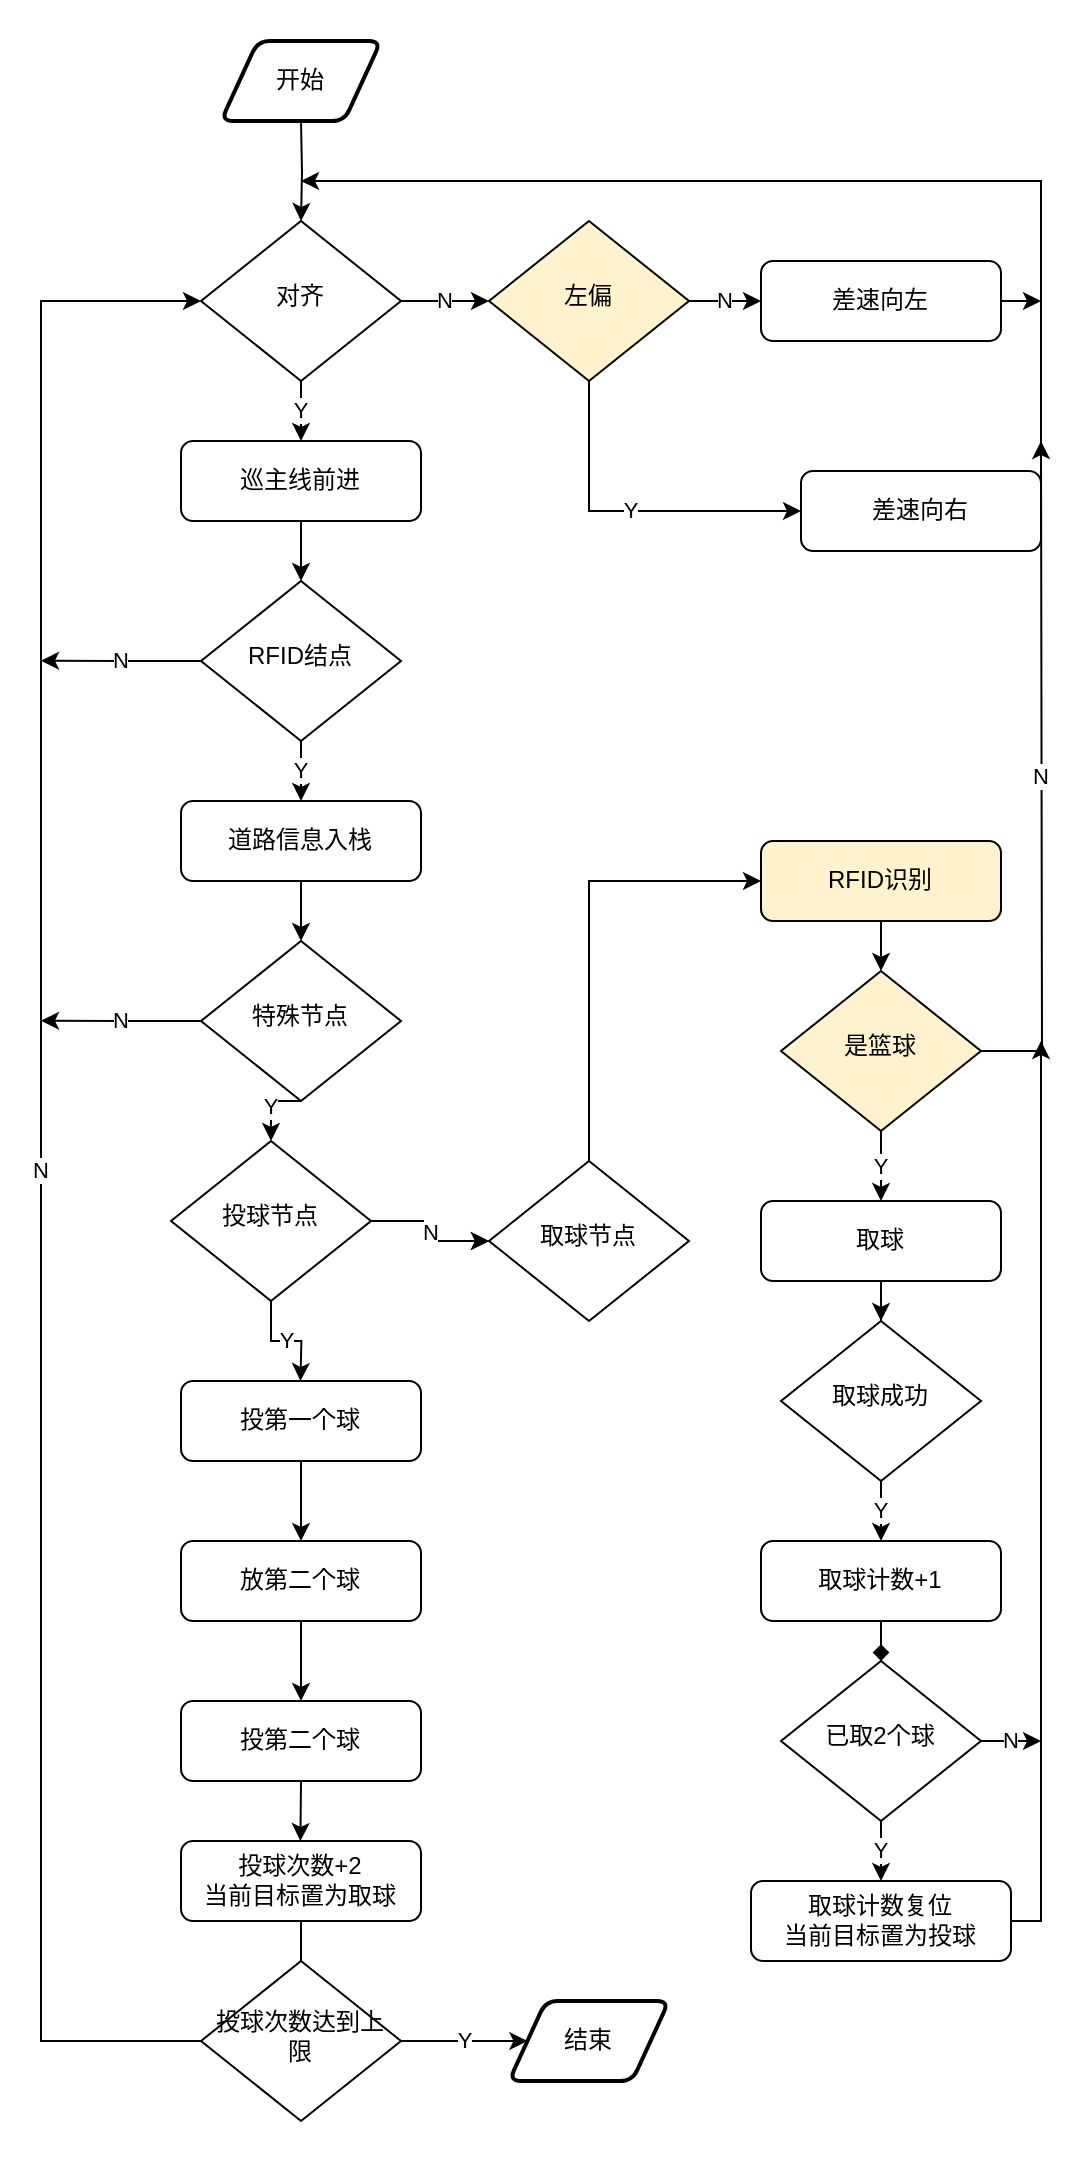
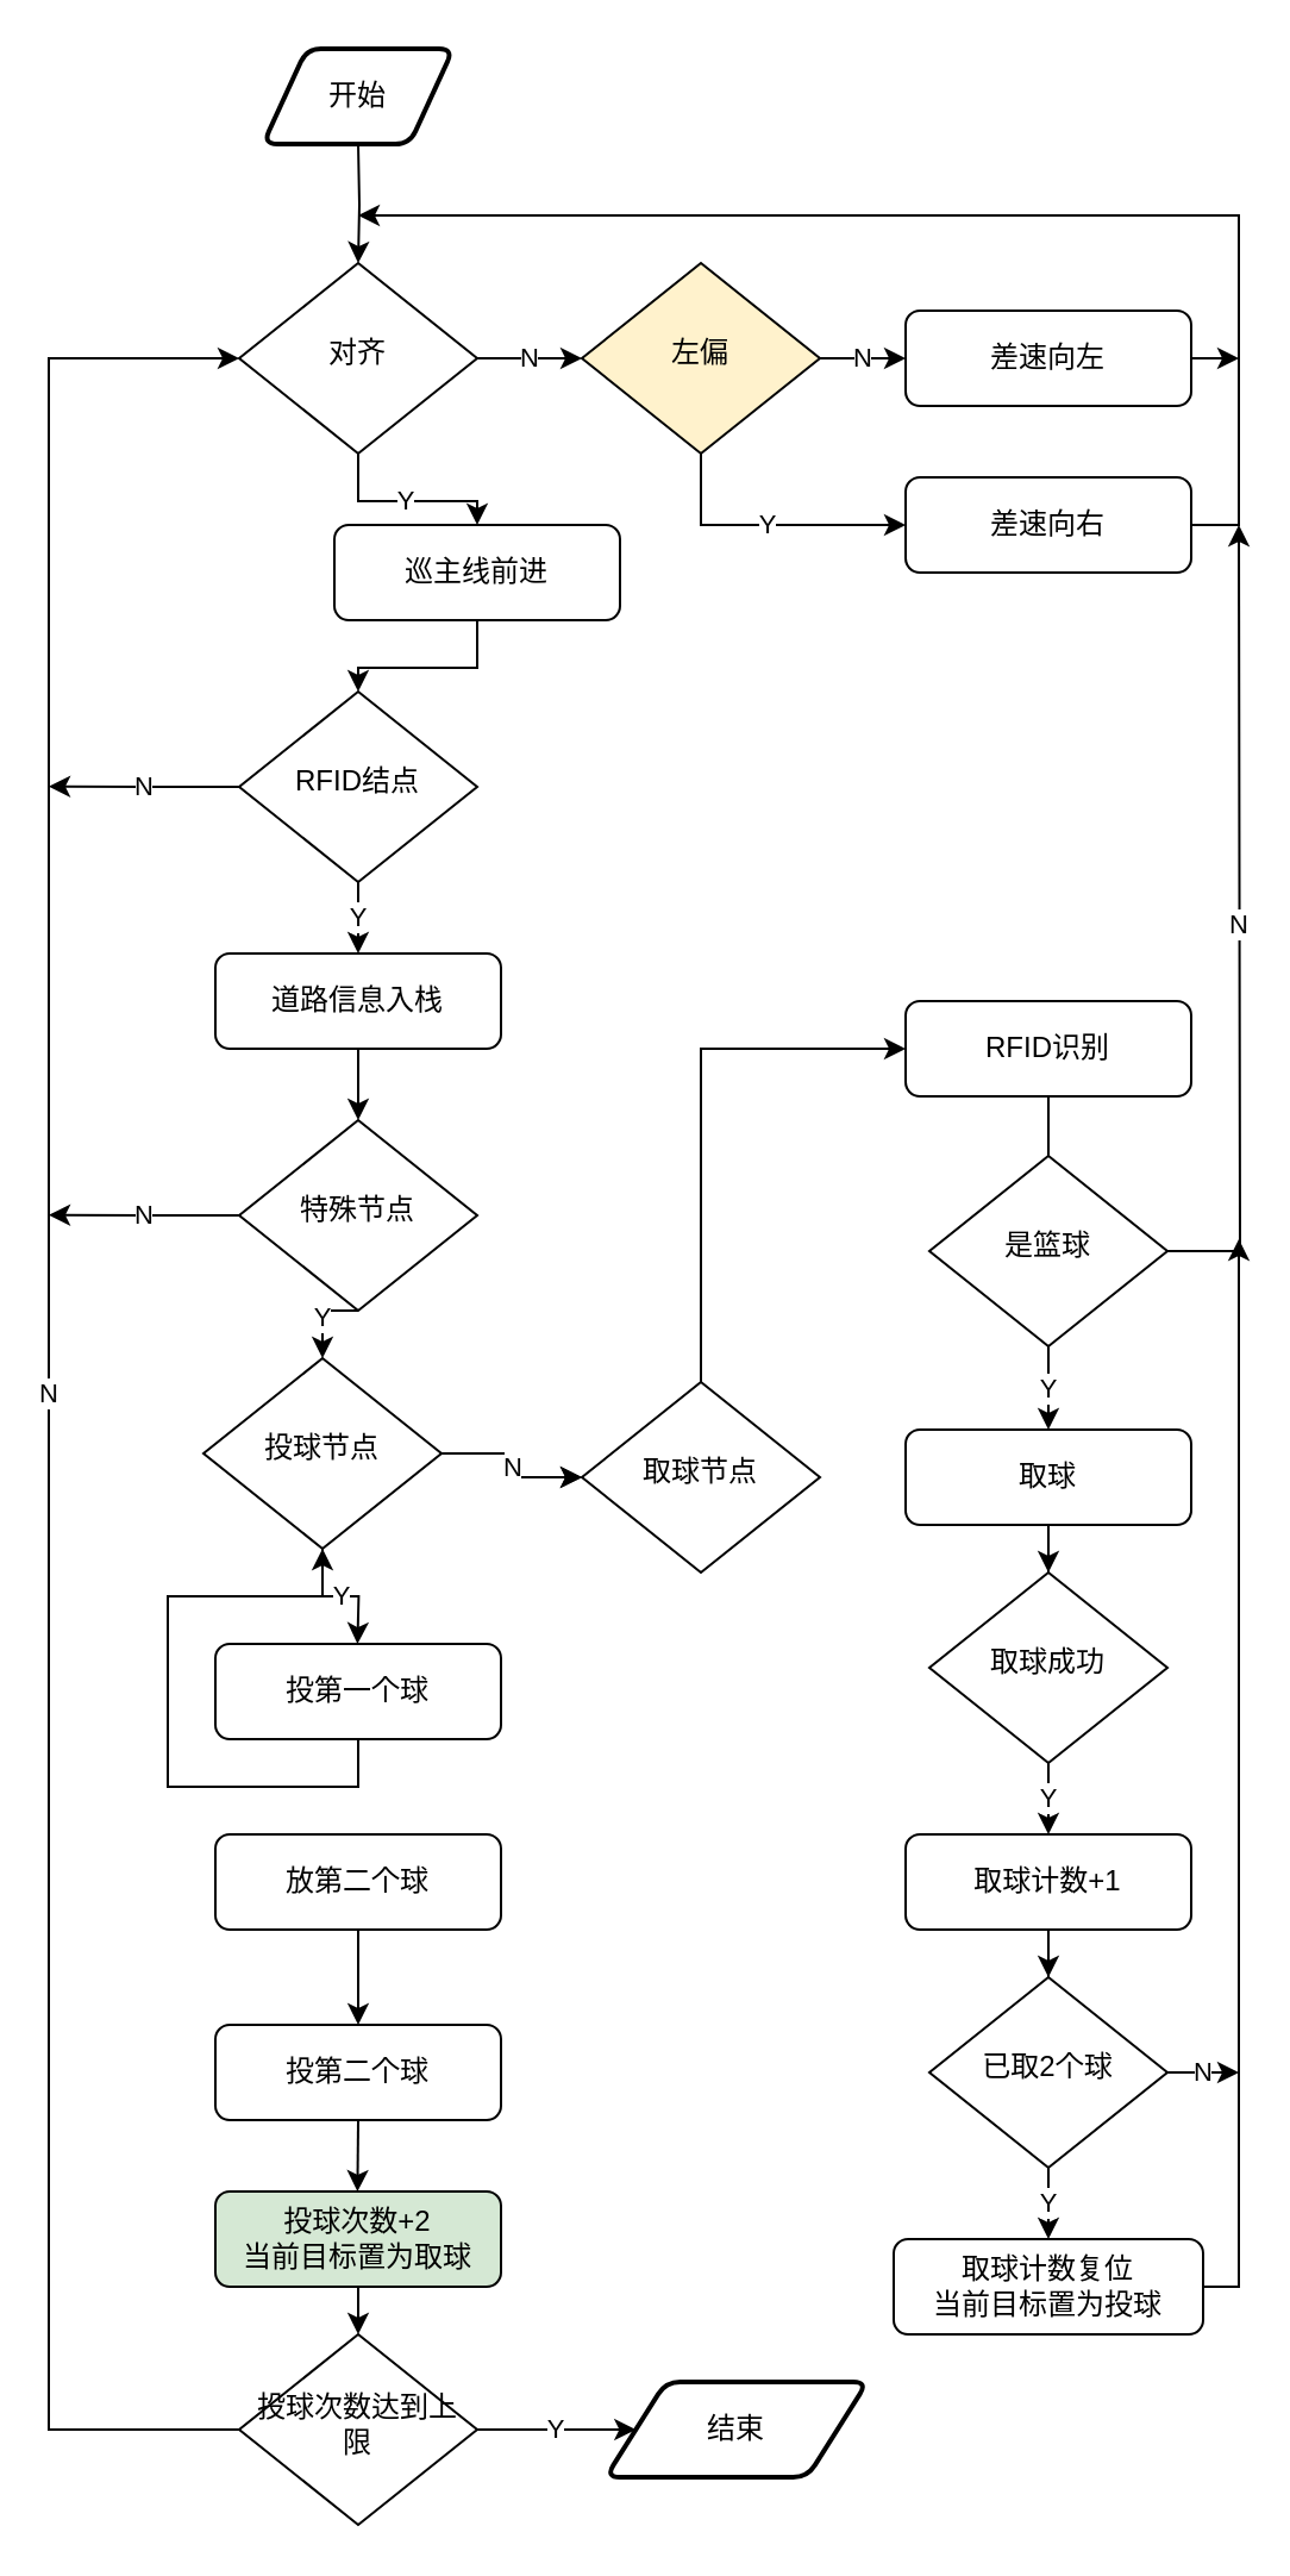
- <mxCell id="19" value="巡主线前进" style="rounded=1;whiteSpace=wrap;html=1;fontSize=12;glass=0;strokeWidth=1;shadow=0;" parent="1" vertex="1"><mxGeometry x="90" y="220" width="120" height="40" as="geometry" /></mxCell>
+ <mxCell id="19" value="巡主线前进" style="rounded=1;whiteSpace=wrap;html=1;fontSize=12;glass=0;strokeWidth=1;shadow=0;" parent="1" vertex="1"><mxGeometry x="140" y="220" width="120" height="40" as="geometry" /></mxCell>
- <mxCell id="17" value="差速向右" style="rounded=1;whiteSpace=wrap;html=1;fontSize=12;glass=0;strokeWidth=1;shadow=0;" parent="1" vertex="1"><mxGeometry x="400" y="235" width="120" height="40" as="geometry" /></mxCell>
+ <mxCell id="17" value="差速向右" style="rounded=1;whiteSpace=wrap;html=1;fontSize=12;glass=0;strokeWidth=1;shadow=0;" parent="1" vertex="1"><mxGeometry x="380" y="200" width="120" height="40" as="geometry" /></mxCell>
- <mxCell id="46" value="RFID识别" style="rounded=1;whiteSpace=wrap;html=1;fontSize=12;glass=0;strokeWidth=1;shadow=0;fillColor=#fff2cc;" parent="1" vertex="1"><mxGeometry x="380" y="420" width="120" height="40" as="geometry" /></mxCell>
+ <mxCell id="46" value="RFID识别" style="rounded=1;whiteSpace=wrap;html=1;fontSize=12;glass=0;strokeWidth=1;shadow=0;" parent="1" vertex="1"><mxGeometry x="380" y="420" width="120" height="40" as="geometry" /></mxCell>
- <mxCell id="45" style="edgeStyle=orthogonalEdgeStyle;rounded=0;orthogonalLoop=1;jettySize=auto;html=1;exitX=0.5;exitY=1;exitDx=0;exitDy=0;entryX=0.5;entryY=0;entryDx=0;entryDy=0;" parent="1" source="46" target="44" edge="1"><mxGeometry relative="1" as="geometry" /></mxCell>
+ <mxCell id="45" style="edgeStyle=orthogonalEdgeStyle;rounded=0;orthogonalLoop=1;jettySize=auto;html=1;exitX=0.5;exitY=1;exitDx=0;exitDy=0;entryX=0.5;entryY=0;entryDx=0;entryDy=0;endArrow=none;" parent="1" source="46" target="44" edge="1"><mxGeometry relative="1" as="geometry" /></mxCell>
- <mxCell id="44" value="是篮球" style="rhombus;whiteSpace=wrap;html=1;shadow=0;fontFamily=Helvetica;fontSize=12;align=center;strokeWidth=1;spacing=6;spacingTop=-4;fillColor=#fff2cc;" parent="1" vertex="1"><mxGeometry x="390" y="485" width="100" height="80" as="geometry" /></mxCell>
+ <mxCell id="44" value="是篮球" style="rhombus;whiteSpace=wrap;html=1;shadow=0;fontFamily=Helvetica;fontSize=12;align=center;strokeWidth=1;spacing=6;spacingTop=-4;" parent="1" vertex="1"><mxGeometry x="390" y="485" width="100" height="80" as="geometry" /></mxCell>
- <mxCell id="29" style="edgeStyle=orthogonalEdgeStyle;rounded=0;orthogonalLoop=1;jettySize=auto;html=1;exitX=0.5;exitY=1;exitDx=0;exitDy=0;entryX=0.5;entryY=0;entryDx=0;entryDy=0;" parent="1" source="30" target="32" edge="1"><mxGeometry relative="1" as="geometry" /></mxCell>
+ <mxCell id="29" style="edgeStyle=orthogonalEdgeStyle;rounded=0;orthogonalLoop=1;jettySize=auto;html=1;exitX=0.5;exitY=1;exitDx=0;exitDy=0;" parent="1" source="30" target="26" edge="1"><mxGeometry relative="1" as="geometry" /></mxCell>
- <mxCell id="51" style="edgeStyle=orthogonalEdgeStyle;rounded=0;orthogonalLoop=1;jettySize=auto;html=1;exitX=0.5;exitY=1;exitDx=0;exitDy=0;endArrow=diamond;" edge="1" parent="1" source="52" target="55"><mxGeometry relative="1" as="geometry" /></mxCell>
+ <mxCell id="51" style="edgeStyle=orthogonalEdgeStyle;rounded=0;orthogonalLoop=1;jettySize=auto;html=1;exitX=0.5;exitY=1;exitDx=0;exitDy=0;" edge="1" parent="1" source="52" target="55"><mxGeometry relative="1" as="geometry" /></mxCell>
- <mxCell id="36" value="投球次数+2&lt;br&gt;当前目标置为取球" style="rounded=1;whiteSpace=wrap;html=1;fontSize=12;glass=0;strokeWidth=1;shadow=0;" parent="1" vertex="1"><mxGeometry x="90" y="920" width="120" height="40" as="geometry" /></mxCell>
+ <mxCell id="36" value="投球次数+2&lt;br&gt;当前目标置为取球" style="rounded=1;whiteSpace=wrap;html=1;fontSize=12;glass=0;strokeWidth=1;shadow=0;fillColor=#d5e8d4;" parent="1" vertex="1"><mxGeometry x="90" y="920" width="120" height="40" as="geometry" /></mxCell>
- <mxCell id="35" style="edgeStyle=orthogonalEdgeStyle;rounded=0;orthogonalLoop=1;jettySize=auto;html=1;exitX=0.5;exitY=1;exitDx=0;exitDy=0;entryX=0.5;entryY=0;entryDx=0;entryDy=0;endArrow=none;" parent="1" source="36" target="39" edge="1"><mxGeometry relative="1" as="geometry" /></mxCell>
+ <mxCell id="35" style="edgeStyle=orthogonalEdgeStyle;rounded=0;orthogonalLoop=1;jettySize=auto;html=1;exitX=0.5;exitY=1;exitDx=0;exitDy=0;entryX=0.5;entryY=0;entryDx=0;entryDy=0;" parent="1" source="36" target="39" edge="1"><mxGeometry relative="1" as="geometry" /></mxCell>
- <mxCell id="41" value="结束" style="shape=parallelogram;html=1;strokeWidth=2;perimeter=parallelogramPerimeter;whiteSpace=wrap;rounded=1;arcSize=12;size=0.23;" parent="1" vertex="1"><mxGeometry x="254" y="1000" width="80" height="40" as="geometry" /></mxCell>
+ <mxCell id="41" value="结束" style="shape=parallelogram;html=1;strokeWidth=2;perimeter=parallelogramPerimeter;whiteSpace=wrap;rounded=1;arcSize=12;size=0.23;" parent="1" vertex="1"><mxGeometry x="254" y="1000" width="110" height="40" as="geometry" /></mxCell>
